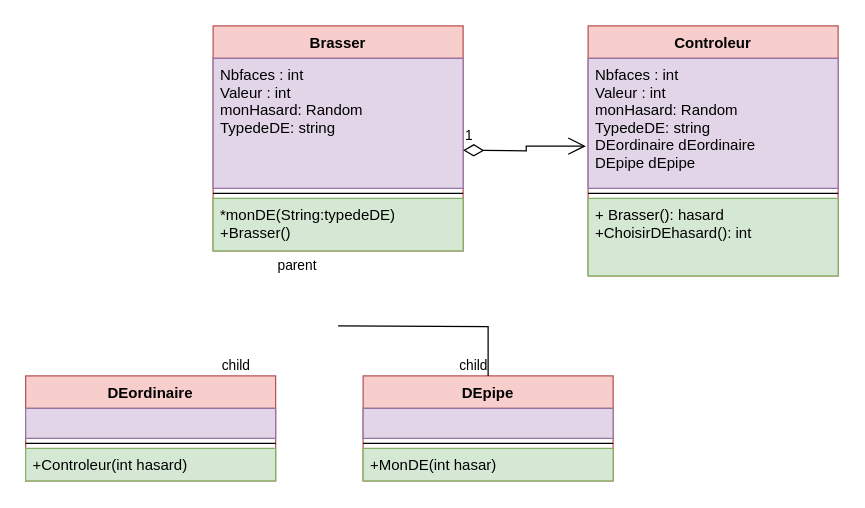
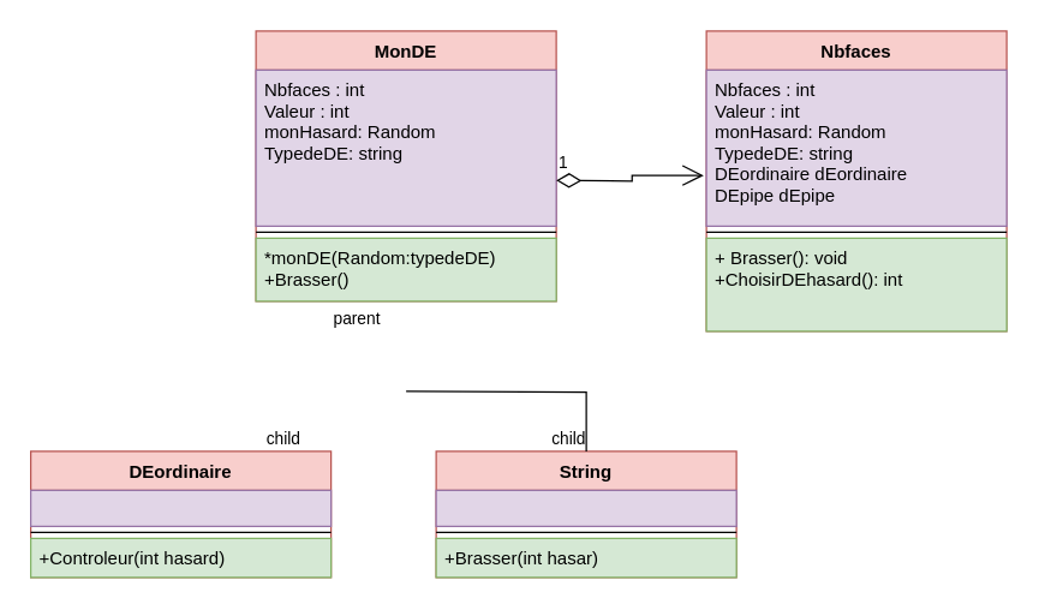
- <mxCell id="2" value="Brasser" style="swimlane;fontStyle=1;align=center;verticalAlign=top;childLayout=stackLayout;horizontal=1;startSize=26;horizontalStack=0;resizeParent=1;resizeParentMax=0;resizeLast=0;collapsible=1;marginBottom=0;labelBorderColor=none;labelBackgroundColor=none;fillColor=#f8cecc;strokeColor=#b85450;" vertex="1" parent="1"><mxGeometry x="170" y="20" width="200" height="180" as="geometry" /></mxCell>
+ <mxCell id="2" value="MonDE" style="swimlane;fontStyle=1;align=center;verticalAlign=top;childLayout=stackLayout;horizontal=1;startSize=26;horizontalStack=0;resizeParent=1;resizeParentMax=0;resizeLast=0;collapsible=1;marginBottom=0;labelBorderColor=none;labelBackgroundColor=none;fillColor=#f8cecc;strokeColor=#b85450;" vertex="1" parent="1"><mxGeometry x="170" y="20" width="200" height="180" as="geometry" /></mxCell>
- <mxCell id="6" value="Controleur" style="swimlane;fontStyle=1;align=center;verticalAlign=top;childLayout=stackLayout;horizontal=1;startSize=26;horizontalStack=0;resizeParent=1;resizeParentMax=0;resizeLast=0;collapsible=1;marginBottom=0;labelBorderColor=none;labelBackgroundColor=none;fillColor=#f8cecc;strokeColor=#b85450;" vertex="1" parent="1"><mxGeometry x="470" y="20" width="200" height="200" as="geometry" /></mxCell>
+ <mxCell id="6" value="Nbfaces" style="swimlane;fontStyle=1;align=center;verticalAlign=top;childLayout=stackLayout;horizontal=1;startSize=26;horizontalStack=0;resizeParent=1;resizeParentMax=0;resizeLast=0;collapsible=1;marginBottom=0;labelBorderColor=none;labelBackgroundColor=none;fillColor=#f8cecc;strokeColor=#b85450;" vertex="1" parent="1"><mxGeometry x="470" y="20" width="200" height="200" as="geometry" /></mxCell>
- <mxCell id="5" value="*monDE(String:typedeDE)&#10;+Brasser()" style="text;strokeColor=#82b366;fillColor=#d5e8d4;align=left;verticalAlign=top;spacingLeft=4;spacingRight=4;overflow=hidden;rotatable=0;points=[[0,0.5],[1,0.5]];portConstraint=eastwest;" vertex="1" parent="2"><mxGeometry y="138" width="200" height="42" as="geometry" /></mxCell>
+ <mxCell id="5" value="*monDE(Random:typedeDE)&#10;+Brasser()" style="text;strokeColor=#82b366;fillColor=#d5e8d4;align=left;verticalAlign=top;spacingLeft=4;spacingRight=4;overflow=hidden;rotatable=0;points=[[0,0.5],[1,0.5]];portConstraint=eastwest;" vertex="1" parent="2"><mxGeometry y="138" width="200" height="42" as="geometry" /></mxCell>
- <mxCell id="9" value="+ Brasser(): hasard&#10;+ChoisirDEhasard(): int&#10;&#10;" style="text;strokeColor=#82b366;fillColor=#d5e8d4;align=left;verticalAlign=top;spacingLeft=4;spacingRight=4;overflow=hidden;rotatable=0;points=[[0,0.5],[1,0.5]];portConstraint=eastwest;" vertex="1" parent="6"><mxGeometry y="138" width="200" height="62" as="geometry" /></mxCell>
+ <mxCell id="9" value="+ Brasser(): void&#10;+ChoisirDEhasard(): int&#10;&#10;" style="text;strokeColor=#82b366;fillColor=#d5e8d4;align=left;verticalAlign=top;spacingLeft=4;spacingRight=4;overflow=hidden;rotatable=0;points=[[0,0.5],[1,0.5]];portConstraint=eastwest;" vertex="1" parent="6"><mxGeometry y="138" width="200" height="62" as="geometry" /></mxCell>
- <mxCell id="10" value="DEpipe" style="swimlane;fontStyle=1;align=center;verticalAlign=top;childLayout=stackLayout;horizontal=1;startSize=26;horizontalStack=0;resizeParent=1;resizeParentMax=0;resizeLast=0;collapsible=1;marginBottom=0;labelBorderColor=none;labelBackgroundColor=none;fillColor=#f8cecc;strokeColor=#b85450;" vertex="1" parent="1"><mxGeometry x="290" y="300" width="200" height="84" as="geometry" /></mxCell>
+ <mxCell id="10" value="String" style="swimlane;fontStyle=1;align=center;verticalAlign=top;childLayout=stackLayout;horizontal=1;startSize=26;horizontalStack=0;resizeParent=1;resizeParentMax=0;resizeLast=0;collapsible=1;marginBottom=0;labelBorderColor=none;labelBackgroundColor=none;fillColor=#f8cecc;strokeColor=#b85450;" vertex="1" parent="1"><mxGeometry x="290" y="300" width="200" height="84" as="geometry" /></mxCell>
- <mxCell id="13" value="+MonDE(int hasar)" style="text;strokeColor=#82b366;fillColor=#d5e8d4;align=left;verticalAlign=top;spacingLeft=4;spacingRight=4;overflow=hidden;rotatable=0;points=[[0,0.5],[1,0.5]];portConstraint=eastwest;" vertex="1" parent="10"><mxGeometry y="58" width="200" height="26" as="geometry" /></mxCell>
+ <mxCell id="13" value="+Brasser(int hasar)" style="text;strokeColor=#82b366;fillColor=#d5e8d4;align=left;verticalAlign=top;spacingLeft=4;spacingRight=4;overflow=hidden;rotatable=0;points=[[0,0.5],[1,0.5]];portConstraint=eastwest;" vertex="1" parent="10"><mxGeometry y="58" width="200" height="26" as="geometry" /></mxCell>
